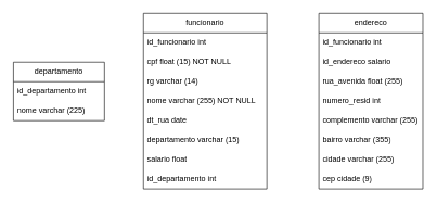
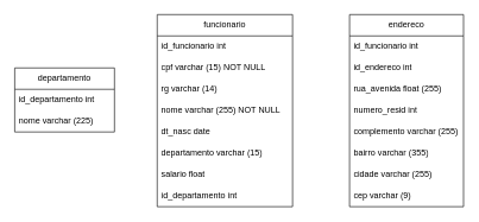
- <mxCell id="7" value="cpf float (15) NOT NULL" style="text;strokeColor=none;fillColor=none;align=left;verticalAlign=middle;spacingLeft=4;spacingRight=4;overflow=hidden;points=[[0,0.5],[1,0.5]];portConstraint=eastwest;rotatable=0;whiteSpace=wrap;html=1;" parent="5" vertex="1"><mxGeometry y="60" width="190" height="30" as="geometry" /></mxCell>
+ <mxCell id="7" value="cpf varchar (15) NOT NULL" style="text;strokeColor=none;fillColor=none;align=left;verticalAlign=middle;spacingLeft=4;spacingRight=4;overflow=hidden;points=[[0,0.5],[1,0.5]];portConstraint=eastwest;rotatable=0;whiteSpace=wrap;html=1;" parent="5" vertex="1"><mxGeometry y="60" width="190" height="30" as="geometry" /></mxCell>
- <mxCell id="16" value="id_endereco salario" style="text;strokeColor=none;fillColor=none;align=left;verticalAlign=middle;spacingLeft=4;spacingRight=4;overflow=hidden;points=[[0,0.5],[1,0.5]];portConstraint=eastwest;rotatable=0;whiteSpace=wrap;html=1;" parent="14" vertex="1"><mxGeometry y="60" width="160" height="30" as="geometry" /></mxCell>
+ <mxCell id="16" value="id_endereco int" style="text;strokeColor=none;fillColor=none;align=left;verticalAlign=middle;spacingLeft=4;spacingRight=4;overflow=hidden;points=[[0,0.5],[1,0.5]];portConstraint=eastwest;rotatable=0;whiteSpace=wrap;html=1;" parent="14" vertex="1"><mxGeometry y="60" width="160" height="30" as="geometry" /></mxCell>
- <mxCell id="10" value="dt_rua date" style="text;strokeColor=none;fillColor=none;align=left;verticalAlign=middle;spacingLeft=4;spacingRight=4;overflow=hidden;points=[[0,0.5],[1,0.5]];portConstraint=eastwest;rotatable=0;whiteSpace=wrap;html=1;" parent="5" vertex="1"><mxGeometry y="150" width="190" height="30" as="geometry" /></mxCell>
+ <mxCell id="10" value="dt_nasc date" style="text;strokeColor=none;fillColor=none;align=left;verticalAlign=middle;spacingLeft=4;spacingRight=4;overflow=hidden;points=[[0,0.5],[1,0.5]];portConstraint=eastwest;rotatable=0;whiteSpace=wrap;html=1;" parent="5" vertex="1"><mxGeometry y="150" width="190" height="30" as="geometry" /></mxCell>
- <mxCell id="22" value="cep cidade (9)" style="text;strokeColor=none;fillColor=none;align=left;verticalAlign=middle;spacingLeft=4;spacingRight=4;overflow=hidden;points=[[0,0.5],[1,0.5]];portConstraint=eastwest;rotatable=0;whiteSpace=wrap;html=1;" parent="14" vertex="1"><mxGeometry y="240" width="160" height="30" as="geometry" /></mxCell>
+ <mxCell id="22" value="cep varchar (9)" style="text;strokeColor=none;fillColor=none;align=left;verticalAlign=middle;spacingLeft=4;spacingRight=4;overflow=hidden;points=[[0,0.5],[1,0.5]];portConstraint=eastwest;rotatable=0;whiteSpace=wrap;html=1;" parent="14" vertex="1"><mxGeometry y="240" width="160" height="30" as="geometry" /></mxCell>
